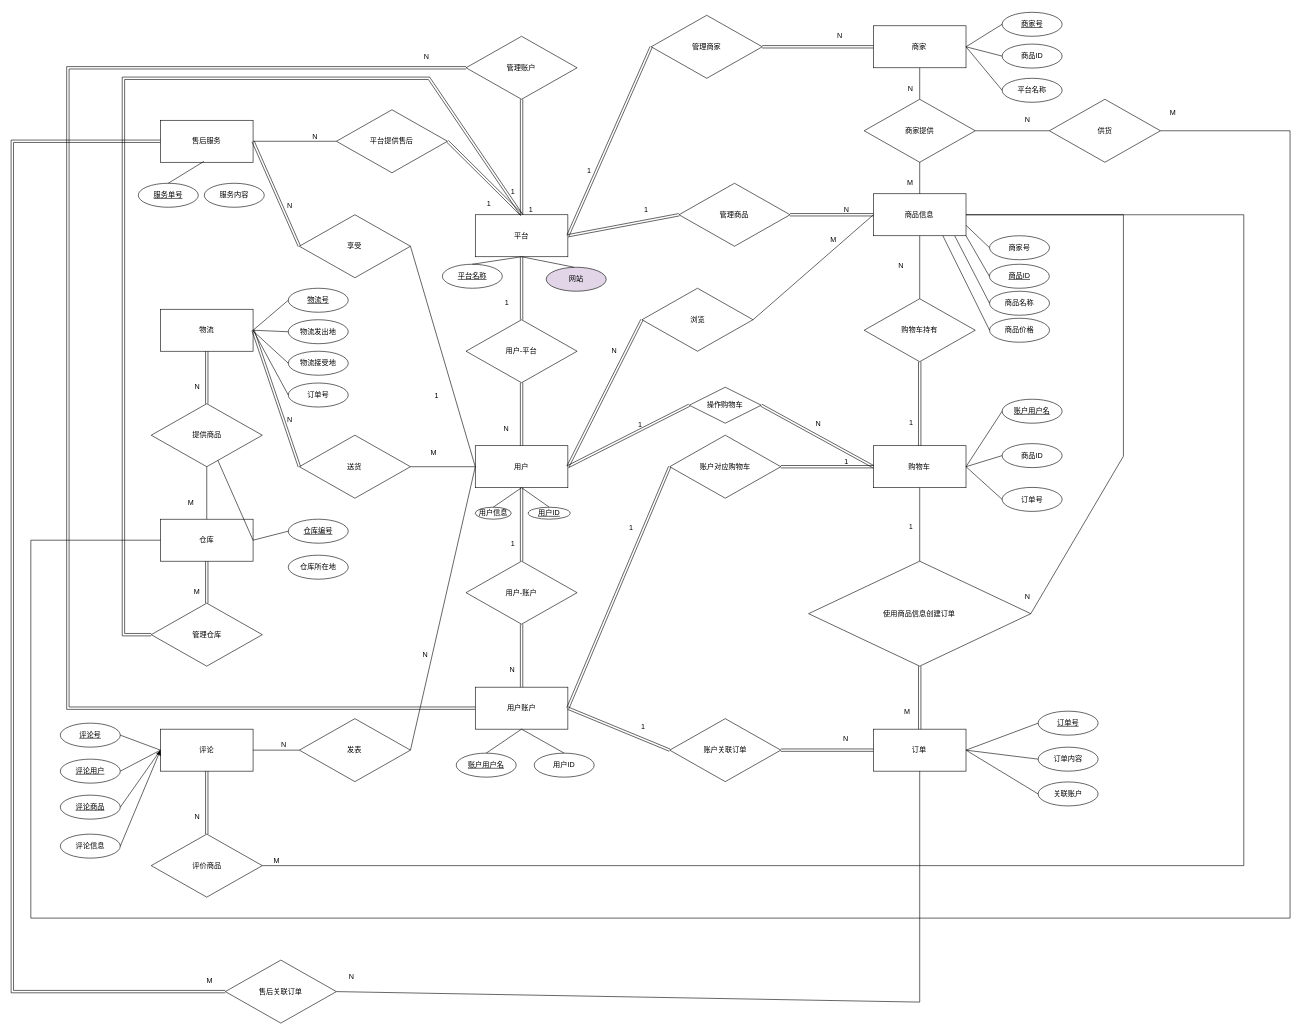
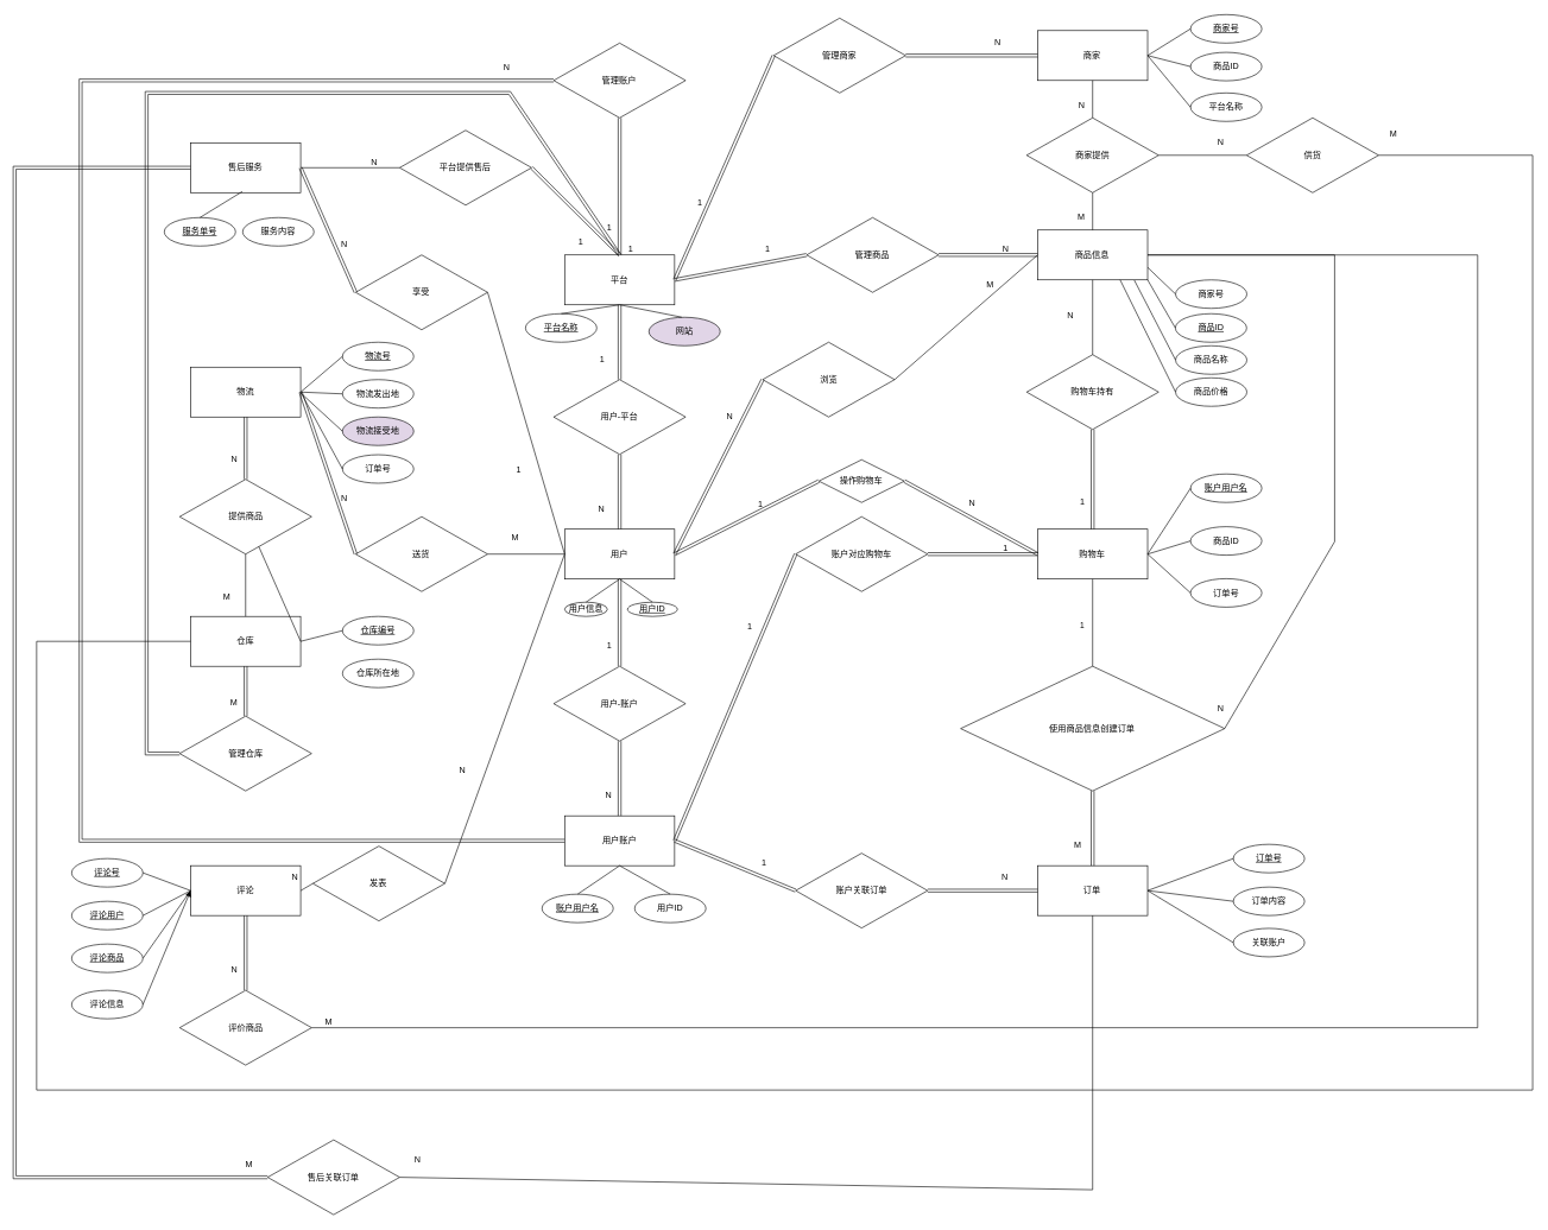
- <mxCell id="126" value="物流接受地" style="ellipse;whiteSpace=wrap;html=1;align=center;" vertex="1" parent="1"><mxGeometry x="480" y="585" width="100" height="40" as="geometry" /></mxCell>
+ <mxCell id="126" value="物流接受地" style="ellipse;whiteSpace=wrap;html=1;align=center;fillColor=#e1d5e7;" vertex="1" parent="1"><mxGeometry x="480" y="585" width="100" height="40" as="geometry" /></mxCell>
- <mxCell id="45" value="发表" style="shape=rhombus;perimeter=rhombusPerimeter;whiteSpace=wrap;html=1;align=center;container=0;" vertex="1" parent="1"><mxGeometry x="498.478" y="1197.5" width="185.217" height="105" as="geometry" /></mxCell>
+ <mxCell id="45" value="发表" style="shape=rhombus;perimeter=rhombusPerimeter;whiteSpace=wrap;html=1;align=center;container=0;" vertex="1" parent="1"><mxGeometry x="438.478" y="1187.5" width="185.217" height="105" as="geometry" /></mxCell>
